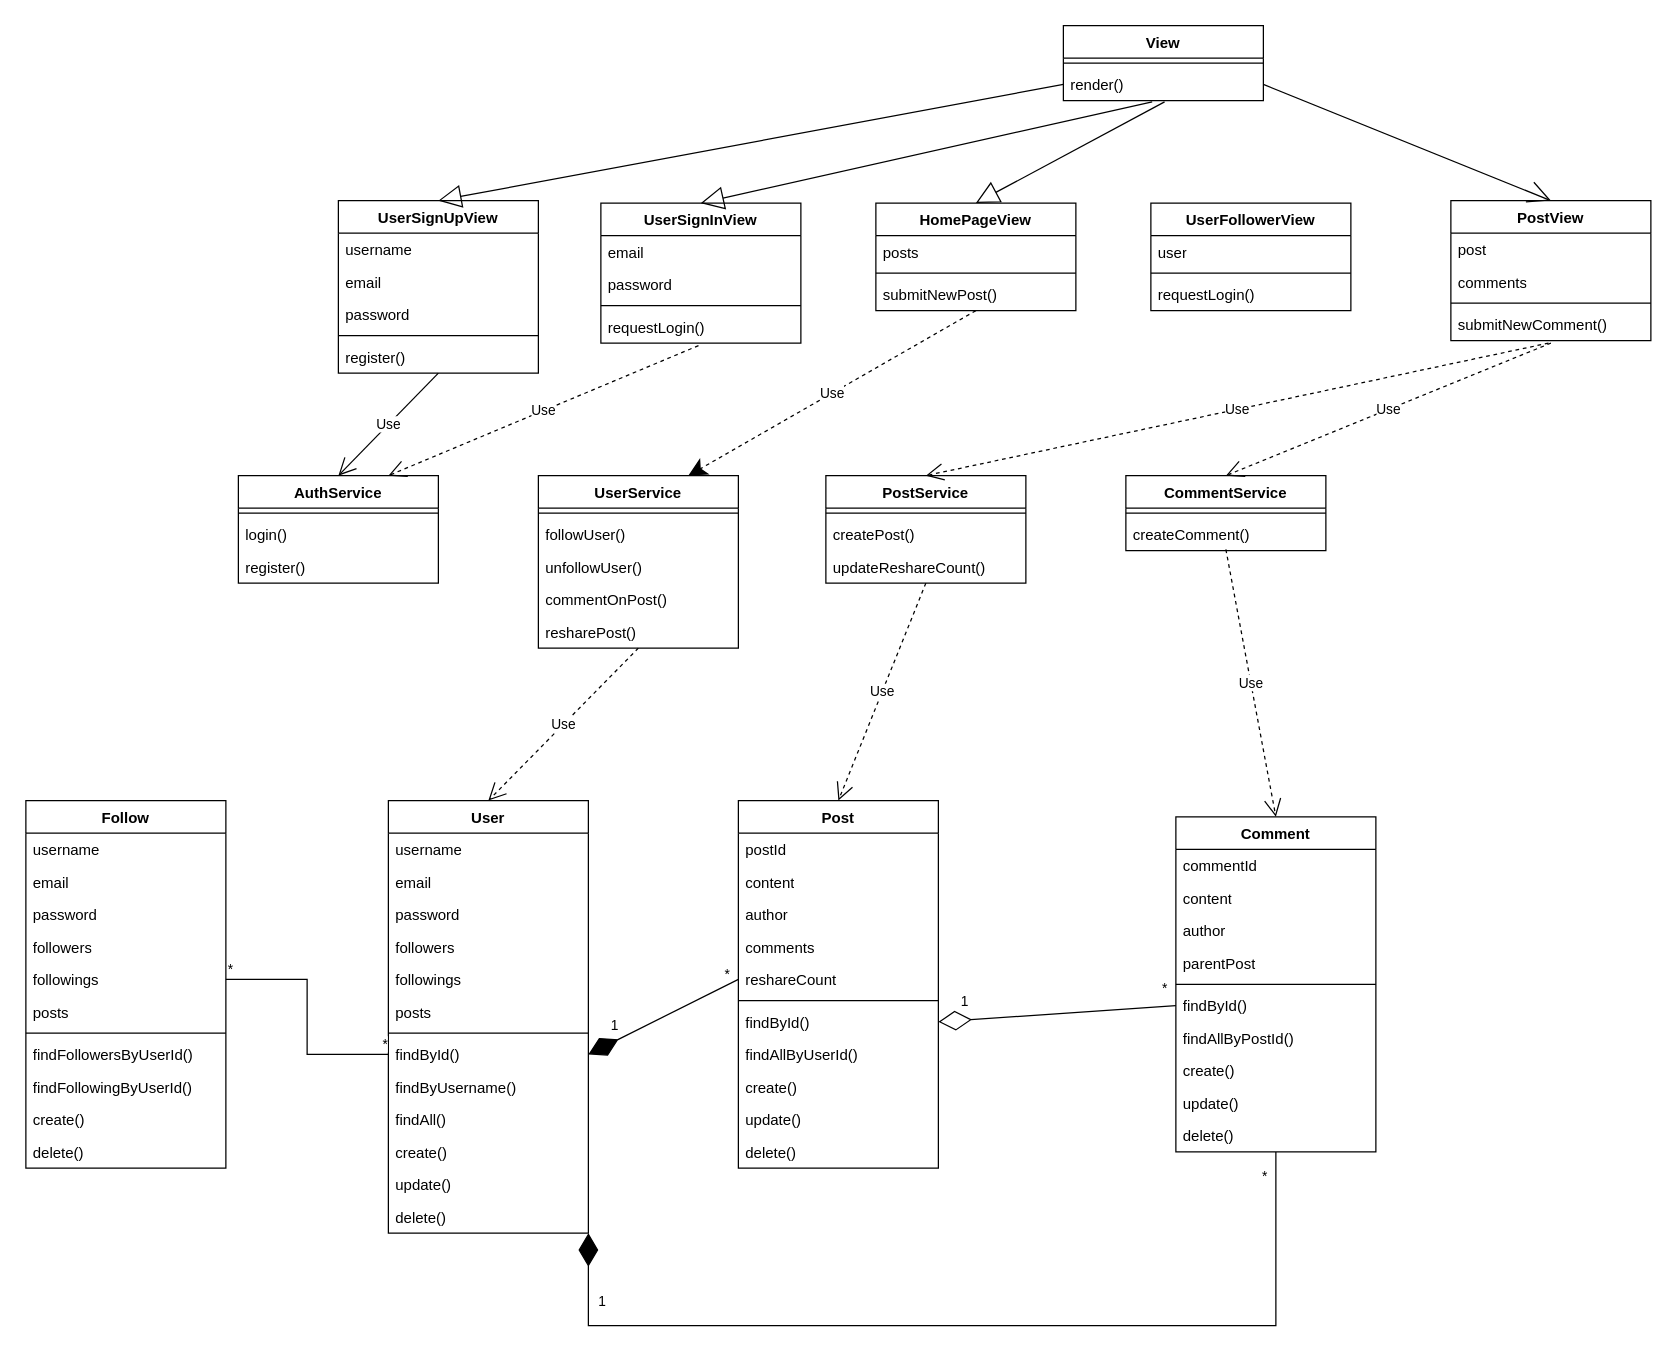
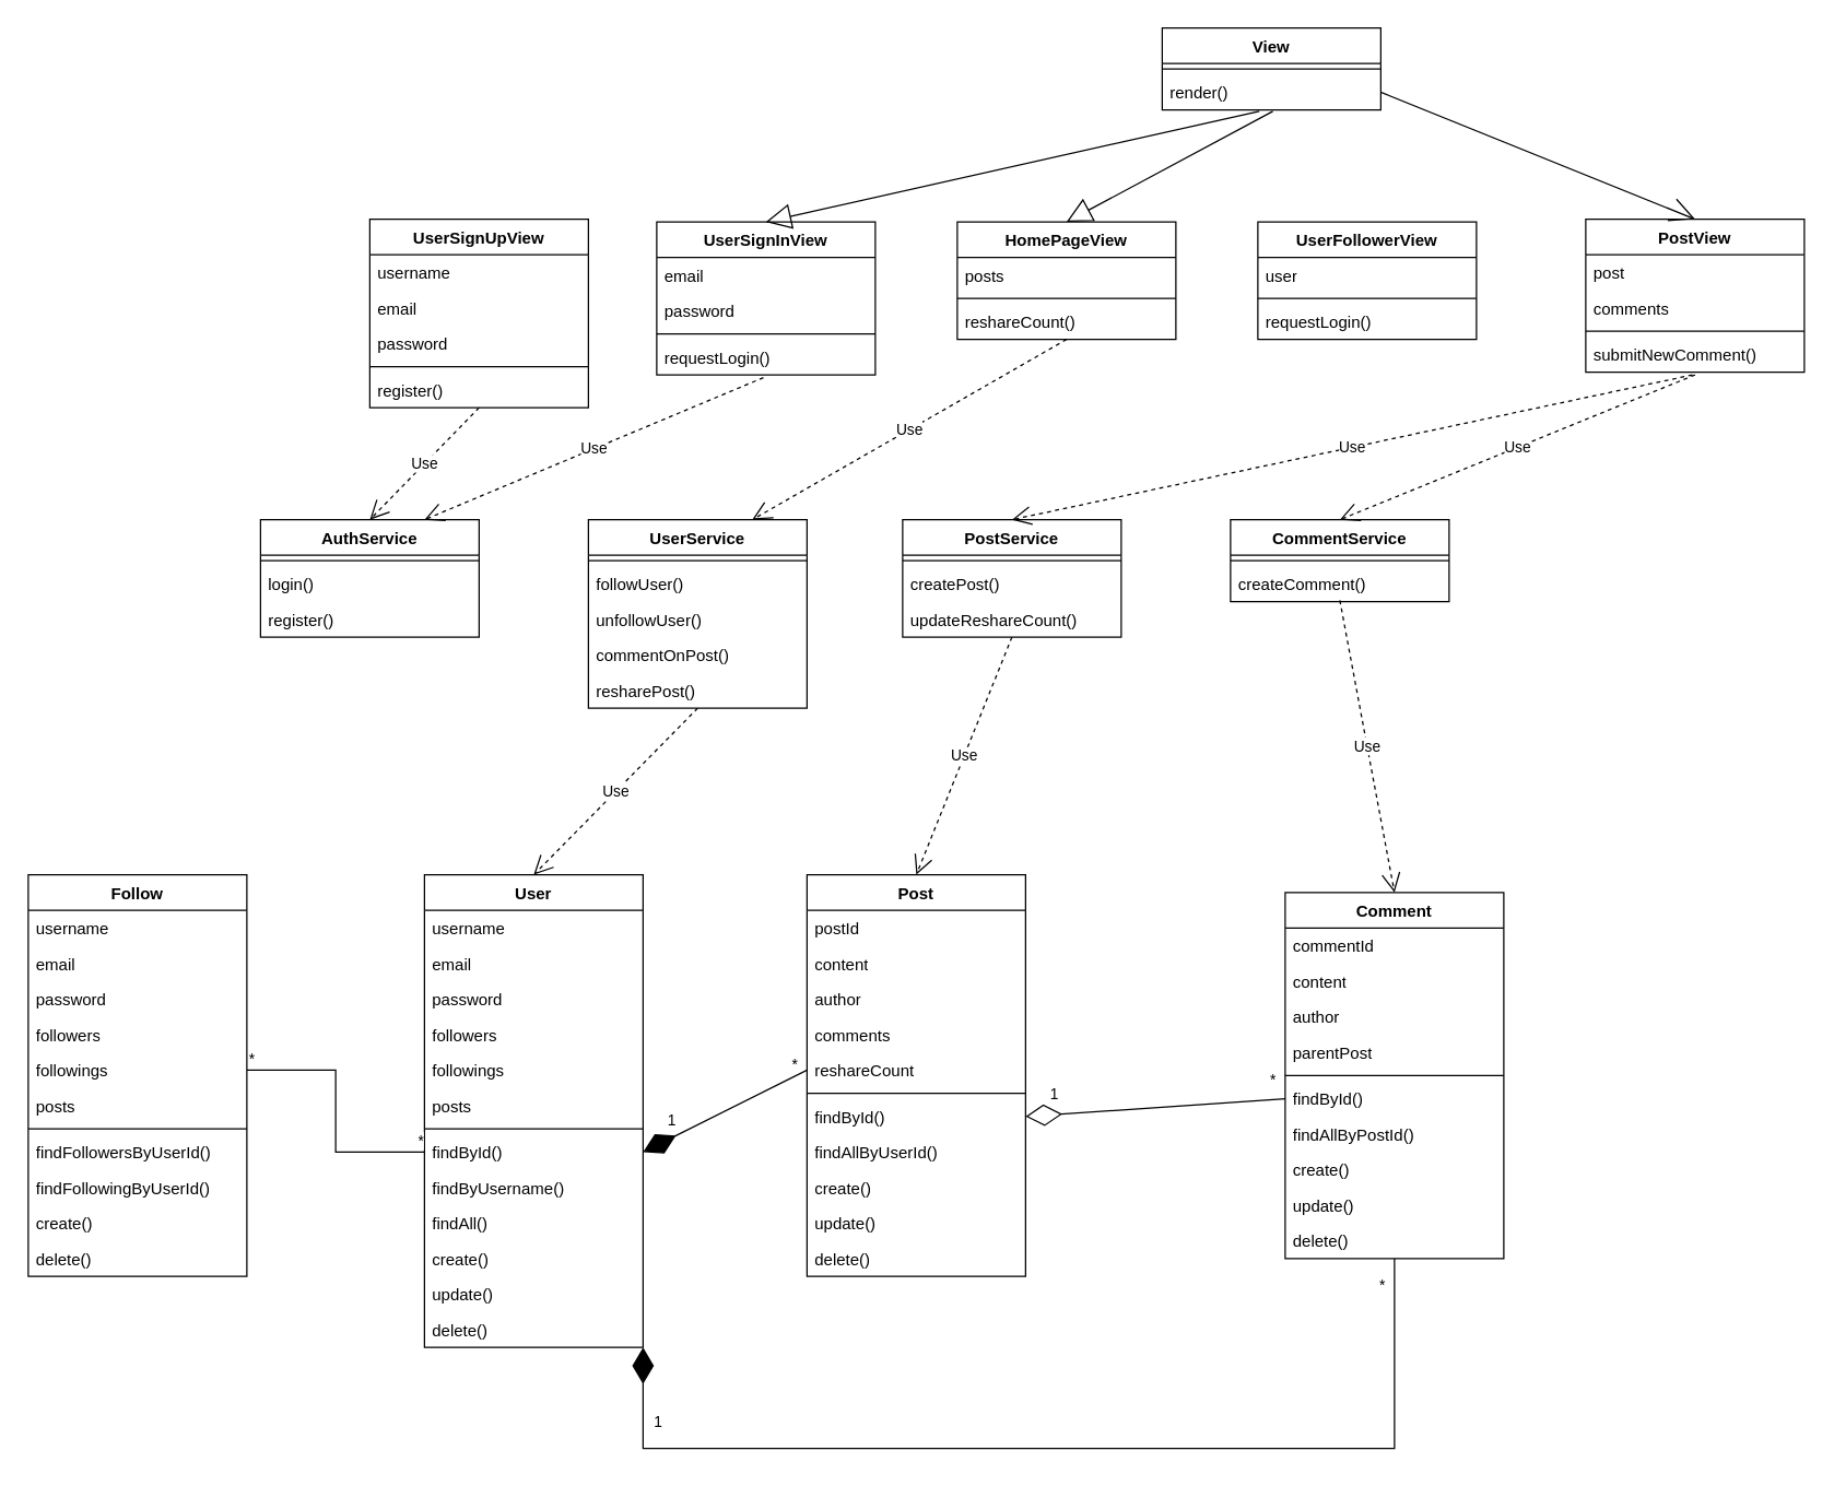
- <mxCell id="69" value="" style="endArrow=block;endSize=16;endFill=0;html=1;rounded=0;entryX=0.5;entryY=0;entryDx=0;entryDy=0;exitX=0;exitY=0.5;exitDx=0;exitDy=0;" edge="1" parent="1" source="46" target="63"><mxGeometry width="160" relative="1" as="geometry"><mxPoint x="751" y="69" as="sourcePoint" /><mxPoint x="540" y="162" as="targetPoint" /></mxGeometry></mxCell>
- <mxCell id="51" value="submitNewPost()" style="text;strokeColor=none;fillColor=none;align=left;verticalAlign=top;spacingLeft=4;spacingRight=4;overflow=hidden;rotatable=0;points=[[0,0.5],[1,0.5]];portConstraint=eastwest;whiteSpace=wrap;html=1;" vertex="1" parent="48"><mxGeometry y="60" width="160" height="26" as="geometry" /></mxCell>
+ <mxCell id="51" value="reshareCount()" style="text;strokeColor=none;fillColor=none;align=left;verticalAlign=top;spacingLeft=4;spacingRight=4;overflow=hidden;rotatable=0;points=[[0,0.5],[1,0.5]];portConstraint=eastwest;whiteSpace=wrap;html=1;" vertex="1" parent="48"><mxGeometry y="60" width="160" height="26" as="geometry" /></mxCell>
- <mxCell id="117" value="Use" style="endArrow=open;endSize=12;dashed=0;html=1;rounded=0;exitX=0.5;exitY=1;exitDx=0;exitDy=0;entryX=0.5;entryY=0;entryDx=0;entryDy=0;" edge="1" parent="1" source="63" target="113"><mxGeometry width="160" relative="1" as="geometry"><mxPoint x="480" y="290" as="sourcePoint" /><mxPoint x="250" y="422" as="targetPoint" /></mxGeometry></mxCell>
+ <mxCell id="117" value="Use" style="endArrow=open;endSize=12;dashed=1;html=1;rounded=0;exitX=0.5;exitY=1;exitDx=0;exitDy=0;entryX=0.5;entryY=0;entryDx=0;entryDy=0;" edge="1" parent="1" source="63" target="113"><mxGeometry width="160" relative="1" as="geometry"><mxPoint x="480" y="290" as="sourcePoint" /><mxPoint x="250" y="422" as="targetPoint" /></mxGeometry></mxCell>
- <mxCell id="110" value="Use" style="endArrow=classic;endSize=12;dashed=1;html=1;rounded=0;exitX=0.5;exitY=1;exitDx=0;exitDy=0;entryX=0.75;entryY=0;entryDx=0;entryDy=0;" edge="1" parent="1" source="48" target="70"><mxGeometry width="160" relative="1" as="geometry"><mxPoint x="520" y="274" as="sourcePoint" /><mxPoint x="684" y="354" as="targetPoint" /></mxGeometry></mxCell>
+ <mxCell id="110" value="Use" style="endArrow=open;endSize=12;dashed=1;html=1;rounded=0;exitX=0.5;exitY=1;exitDx=0;exitDy=0;entryX=0.75;entryY=0;entryDx=0;entryDy=0;" edge="1" parent="1" source="48" target="70"><mxGeometry width="160" relative="1" as="geometry"><mxPoint x="520" y="274" as="sourcePoint" /><mxPoint x="684" y="354" as="targetPoint" /></mxGeometry></mxCell>
